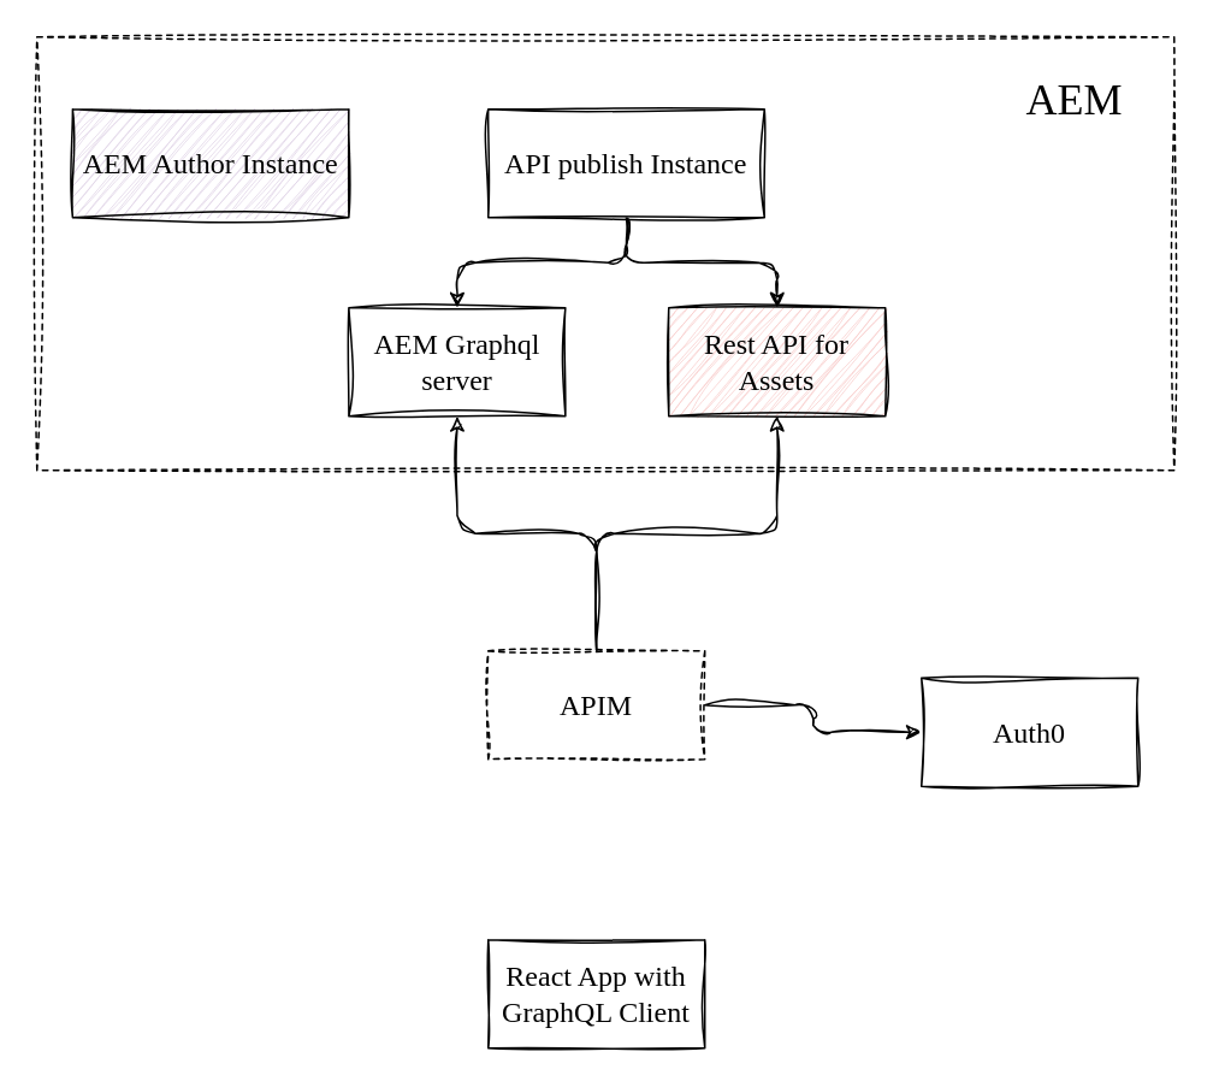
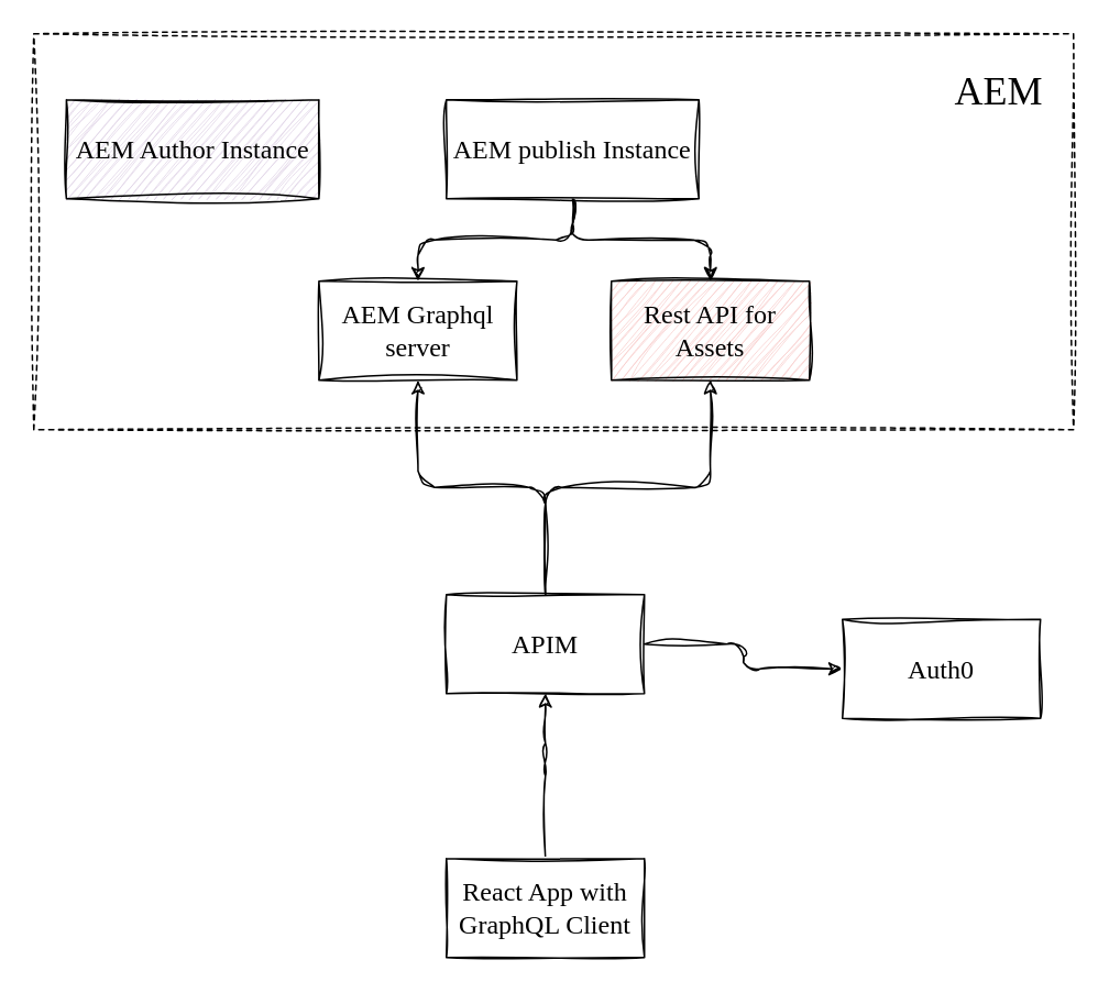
- <mxCell id="17" value="&lt;font style=&quot;font-size: 24px;&quot;&gt;AEM&lt;/font&gt;" style="text;html=1;align=center;verticalAlign=middle;whiteSpace=wrap;rounded=0;fontFamily=Architects Daughter;fontSource=https%3A%2F%2Ffonts.googleapis.com%2Fcss%3Ffamily%3DArchitects%2BDaughter;" vertex="1" parent="15"><mxGeometry x="545" y="20" width="60" height="30" as="geometry" /></mxCell>
+ <mxCell id="17" value="&lt;font style=&quot;font-size: 24px;&quot;&gt;AEM&lt;/font&gt;" style="text;html=1;align=center;verticalAlign=middle;whiteSpace=wrap;rounded=0;fontFamily=Architects Daughter;fontSource=https%3A%2F%2Ffonts.googleapis.com%2Fcss%3Ffamily%3DArchitects%2BDaughter;" vertex="1" parent="15"><mxGeometry x="555" y="20" width="60" height="30" as="geometry" /></mxCell>
- <mxCell id="11" value="&lt;font style=&quot;font-size: 16px;&quot;&gt;API publish Instance&lt;/font&gt;" style="rounded=0;whiteSpace=wrap;html=1;sketch=1;hachureGap=4;jiggle=2;curveFitting=1;fontFamily=Architects Daughter;fontSource=https%3A%2F%2Ffonts.googleapis.com%2Fcss%3Ffamily%3DArchitects%2BDaughter;fontStyle=0" vertex="1" parent="1"><mxGeometry x="270" y="60" width="153" height="60" as="geometry" /></mxCell>
+ <mxCell id="11" value="&lt;font style=&quot;font-size: 16px;&quot;&gt;AEM publish Instance&lt;/font&gt;" style="rounded=0;whiteSpace=wrap;html=1;sketch=1;hachureGap=4;jiggle=2;curveFitting=1;fontFamily=Architects Daughter;fontSource=https%3A%2F%2Ffonts.googleapis.com%2Fcss%3Ffamily%3DArchitects%2BDaughter;fontStyle=0" vertex="1" parent="1"><mxGeometry x="270" y="60" width="153" height="60" as="geometry" /></mxCell>
- <mxCell id="5" value="&lt;font style=&quot;font-size: 16px;&quot;&gt;APIM&lt;/font&gt;" style="rounded=0;whiteSpace=wrap;html=1;sketch=1;hachureGap=4;jiggle=2;curveFitting=1;fontFamily=Architects Daughter;fontSource=https%3A%2F%2Ffonts.googleapis.com%2Fcss%3Ffamily%3DArchitects%2BDaughter;dashed=1;" vertex="1" parent="1"><mxGeometry x="270" y="360" width="120" height="60" as="geometry" /></mxCell>
+ <mxCell id="5" value="&lt;font style=&quot;font-size: 16px;&quot;&gt;APIM&lt;/font&gt;" style="rounded=0;whiteSpace=wrap;html=1;sketch=1;hachureGap=4;jiggle=2;curveFitting=1;fontFamily=Architects Daughter;fontSource=https%3A%2F%2Ffonts.googleapis.com%2Fcss%3Ffamily%3DArchitects%2BDaughter;" vertex="1" parent="1"><mxGeometry x="270" y="360" width="120" height="60" as="geometry" /></mxCell>
+ <mxCell id="7" style="edgeStyle=orthogonalEdgeStyle;sketch=1;hachureGap=4;jiggle=2;curveFitting=1;orthogonalLoop=1;jettySize=auto;html=1;fontFamily=Architects Daughter;fontSource=https%3A%2F%2Ffonts.googleapis.com%2Fcss%3Ffamily%3DArchitects%2BDaughter;" edge="1" parent="1" source="8" target="5"><mxGeometry relative="1" as="geometry"><Array as="points"><mxPoint x="330" y="460" /><mxPoint x="330" y="460" /></Array></mxGeometry></mxCell>
